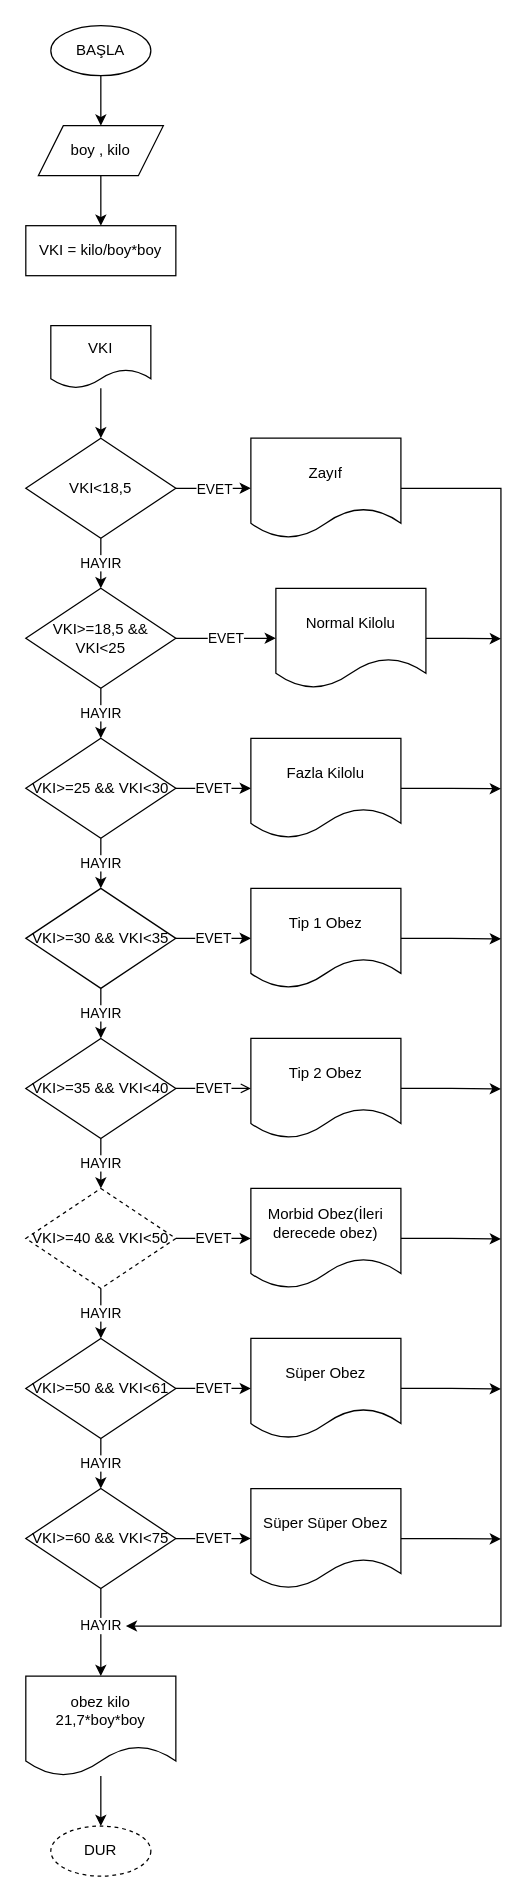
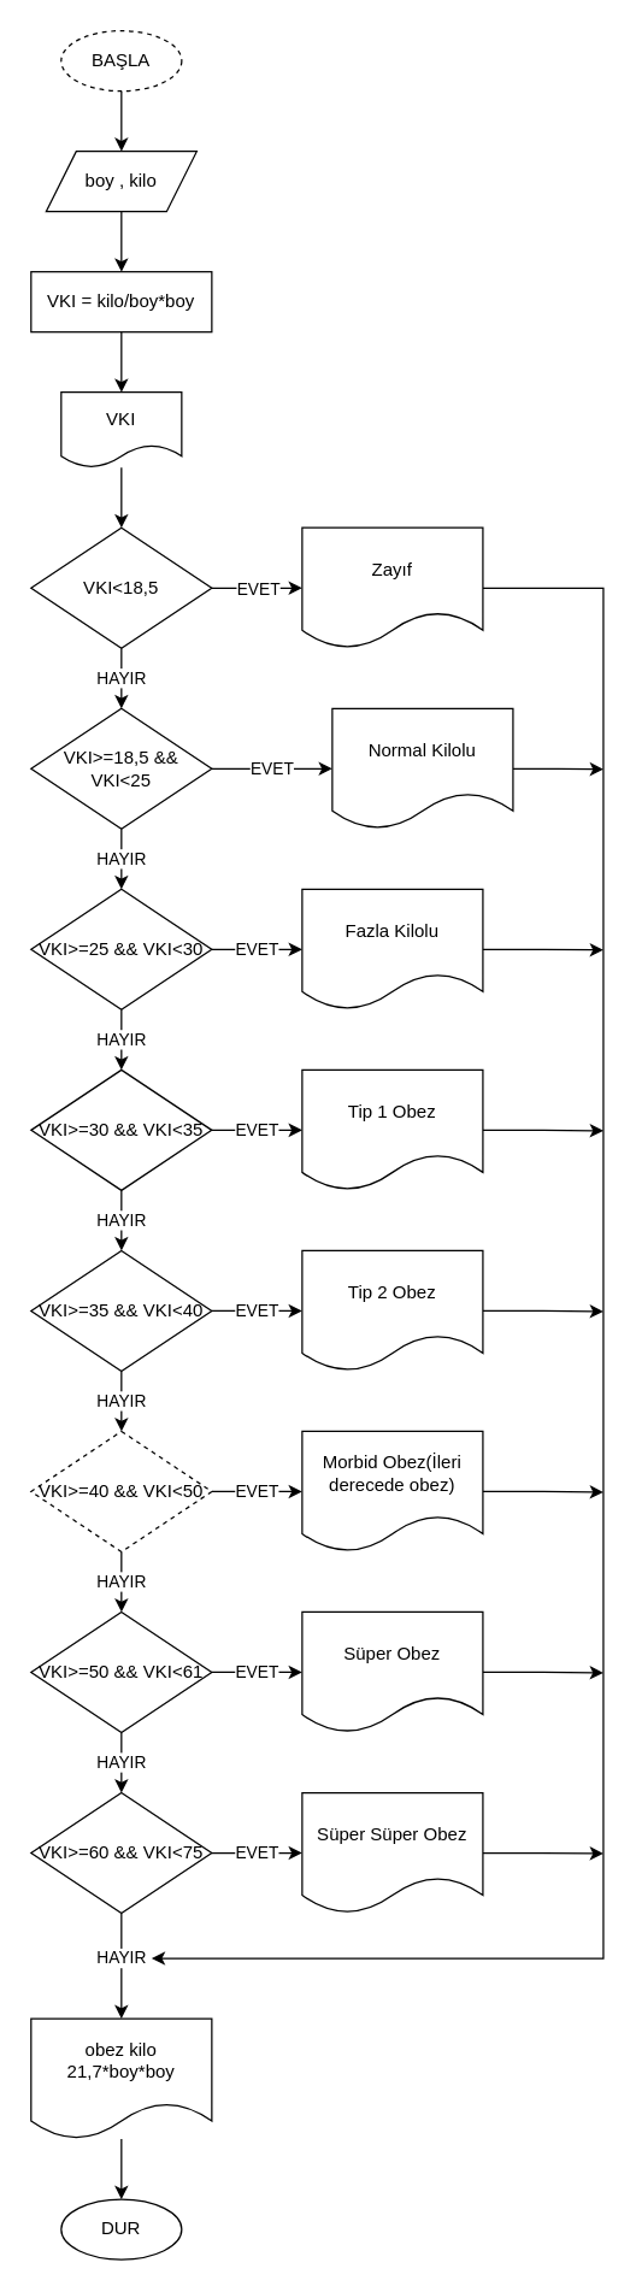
- <mxCell id="3" value="BAŞLA" style="ellipse;whiteSpace=wrap;html=1;" vertex="1" parent="1"><mxGeometry x="40" y="20" width="80" height="40" as="geometry" /></mxCell>
+ <mxCell id="3" value="BAŞLA" style="ellipse;whiteSpace=wrap;html=1;dashed=1;" vertex="1" parent="1"><mxGeometry x="40" y="20" width="80" height="40" as="geometry" /></mxCell>
+ <mxCell id="6" value="" style="edgeStyle=orthogonalEdgeStyle;rounded=0;orthogonalLoop=1;jettySize=auto;html=1;" edge="1" parent="1" source="7" target="9"><mxGeometry relative="1" as="geometry" /></mxCell>
- <mxCell id="24" value="EVET" style="edgeStyle=orthogonalEdgeStyle;rounded=0;orthogonalLoop=1;jettySize=auto;html=1;endArrow=open;" edge="1" parent="1" source="25" target="43"><mxGeometry relative="1" as="geometry" /></mxCell>
+ <mxCell id="24" value="EVET" style="edgeStyle=orthogonalEdgeStyle;rounded=0;orthogonalLoop=1;jettySize=auto;html=1;" edge="1" parent="1" source="25" target="43"><mxGeometry relative="1" as="geometry" /></mxCell>
- <mxCell id="37" value="DUR" style="ellipse;whiteSpace=wrap;html=1;dashed=1;" vertex="1" parent="1"><mxGeometry x="40" y="1460" width="80" height="40" as="geometry" /></mxCell>
+ <mxCell id="37" value="DUR" style="ellipse;whiteSpace=wrap;html=1;" vertex="1" parent="1"><mxGeometry x="40" y="1460" width="80" height="40" as="geometry" /></mxCell>
